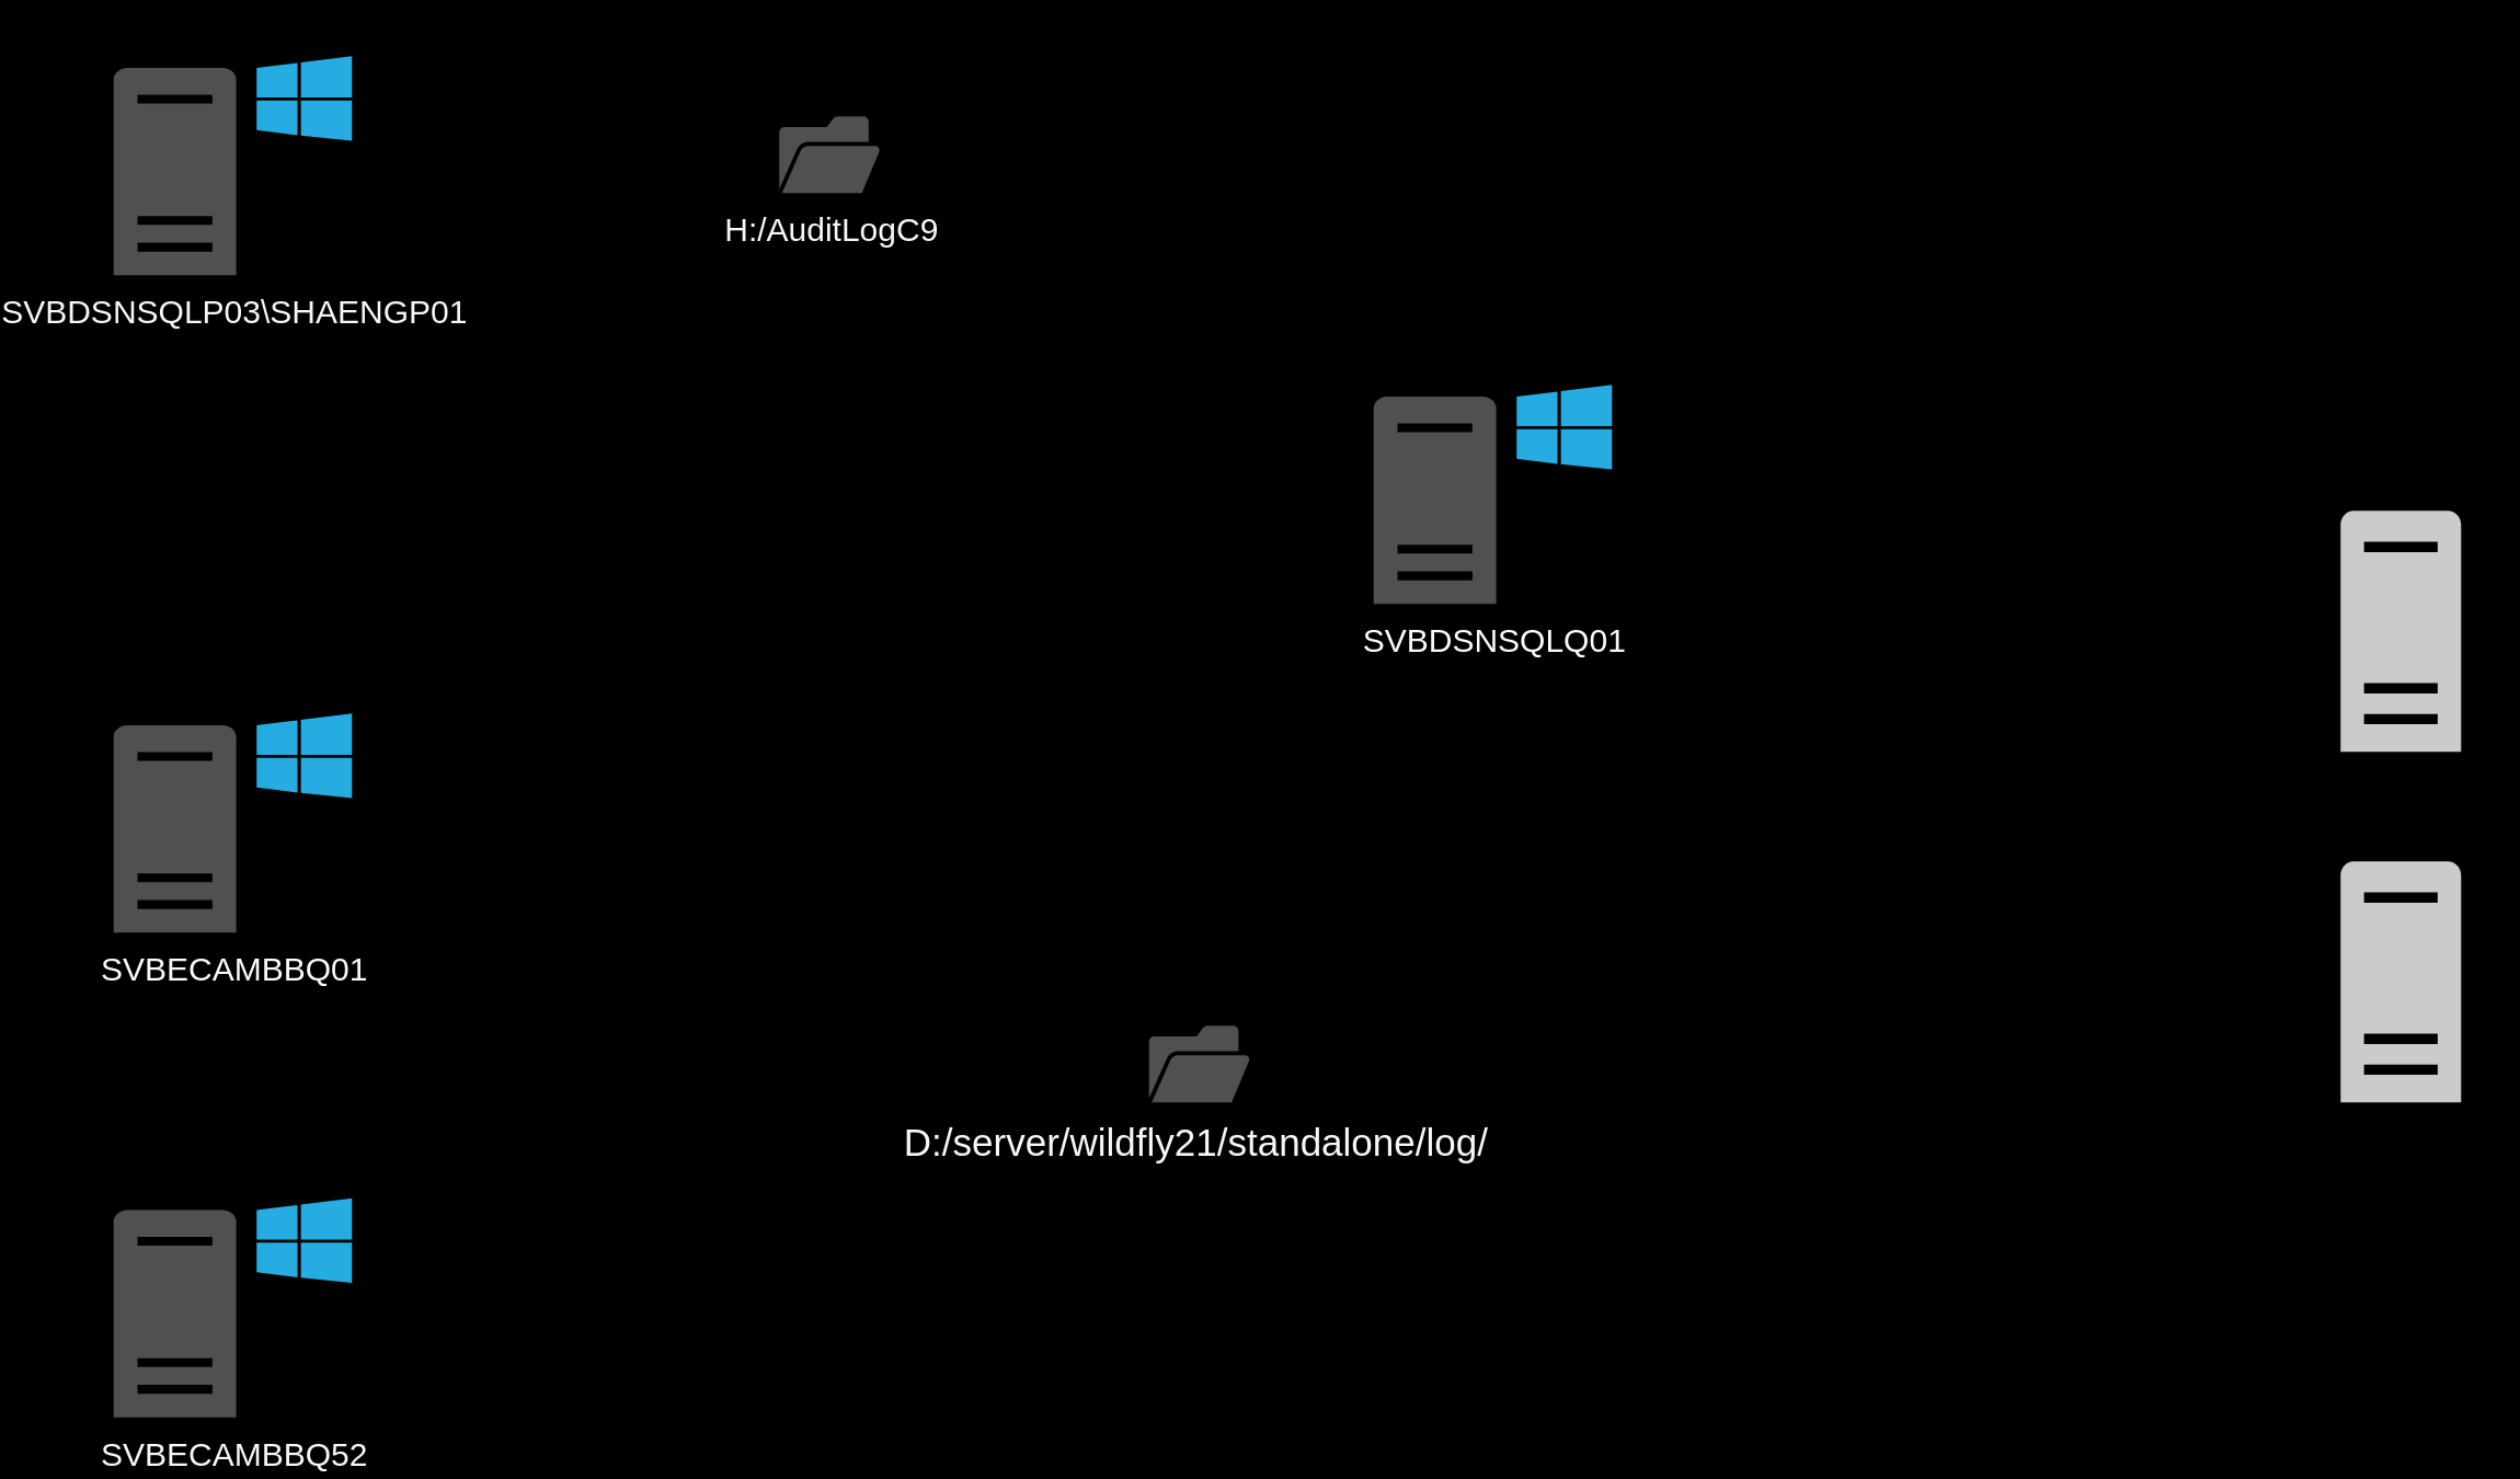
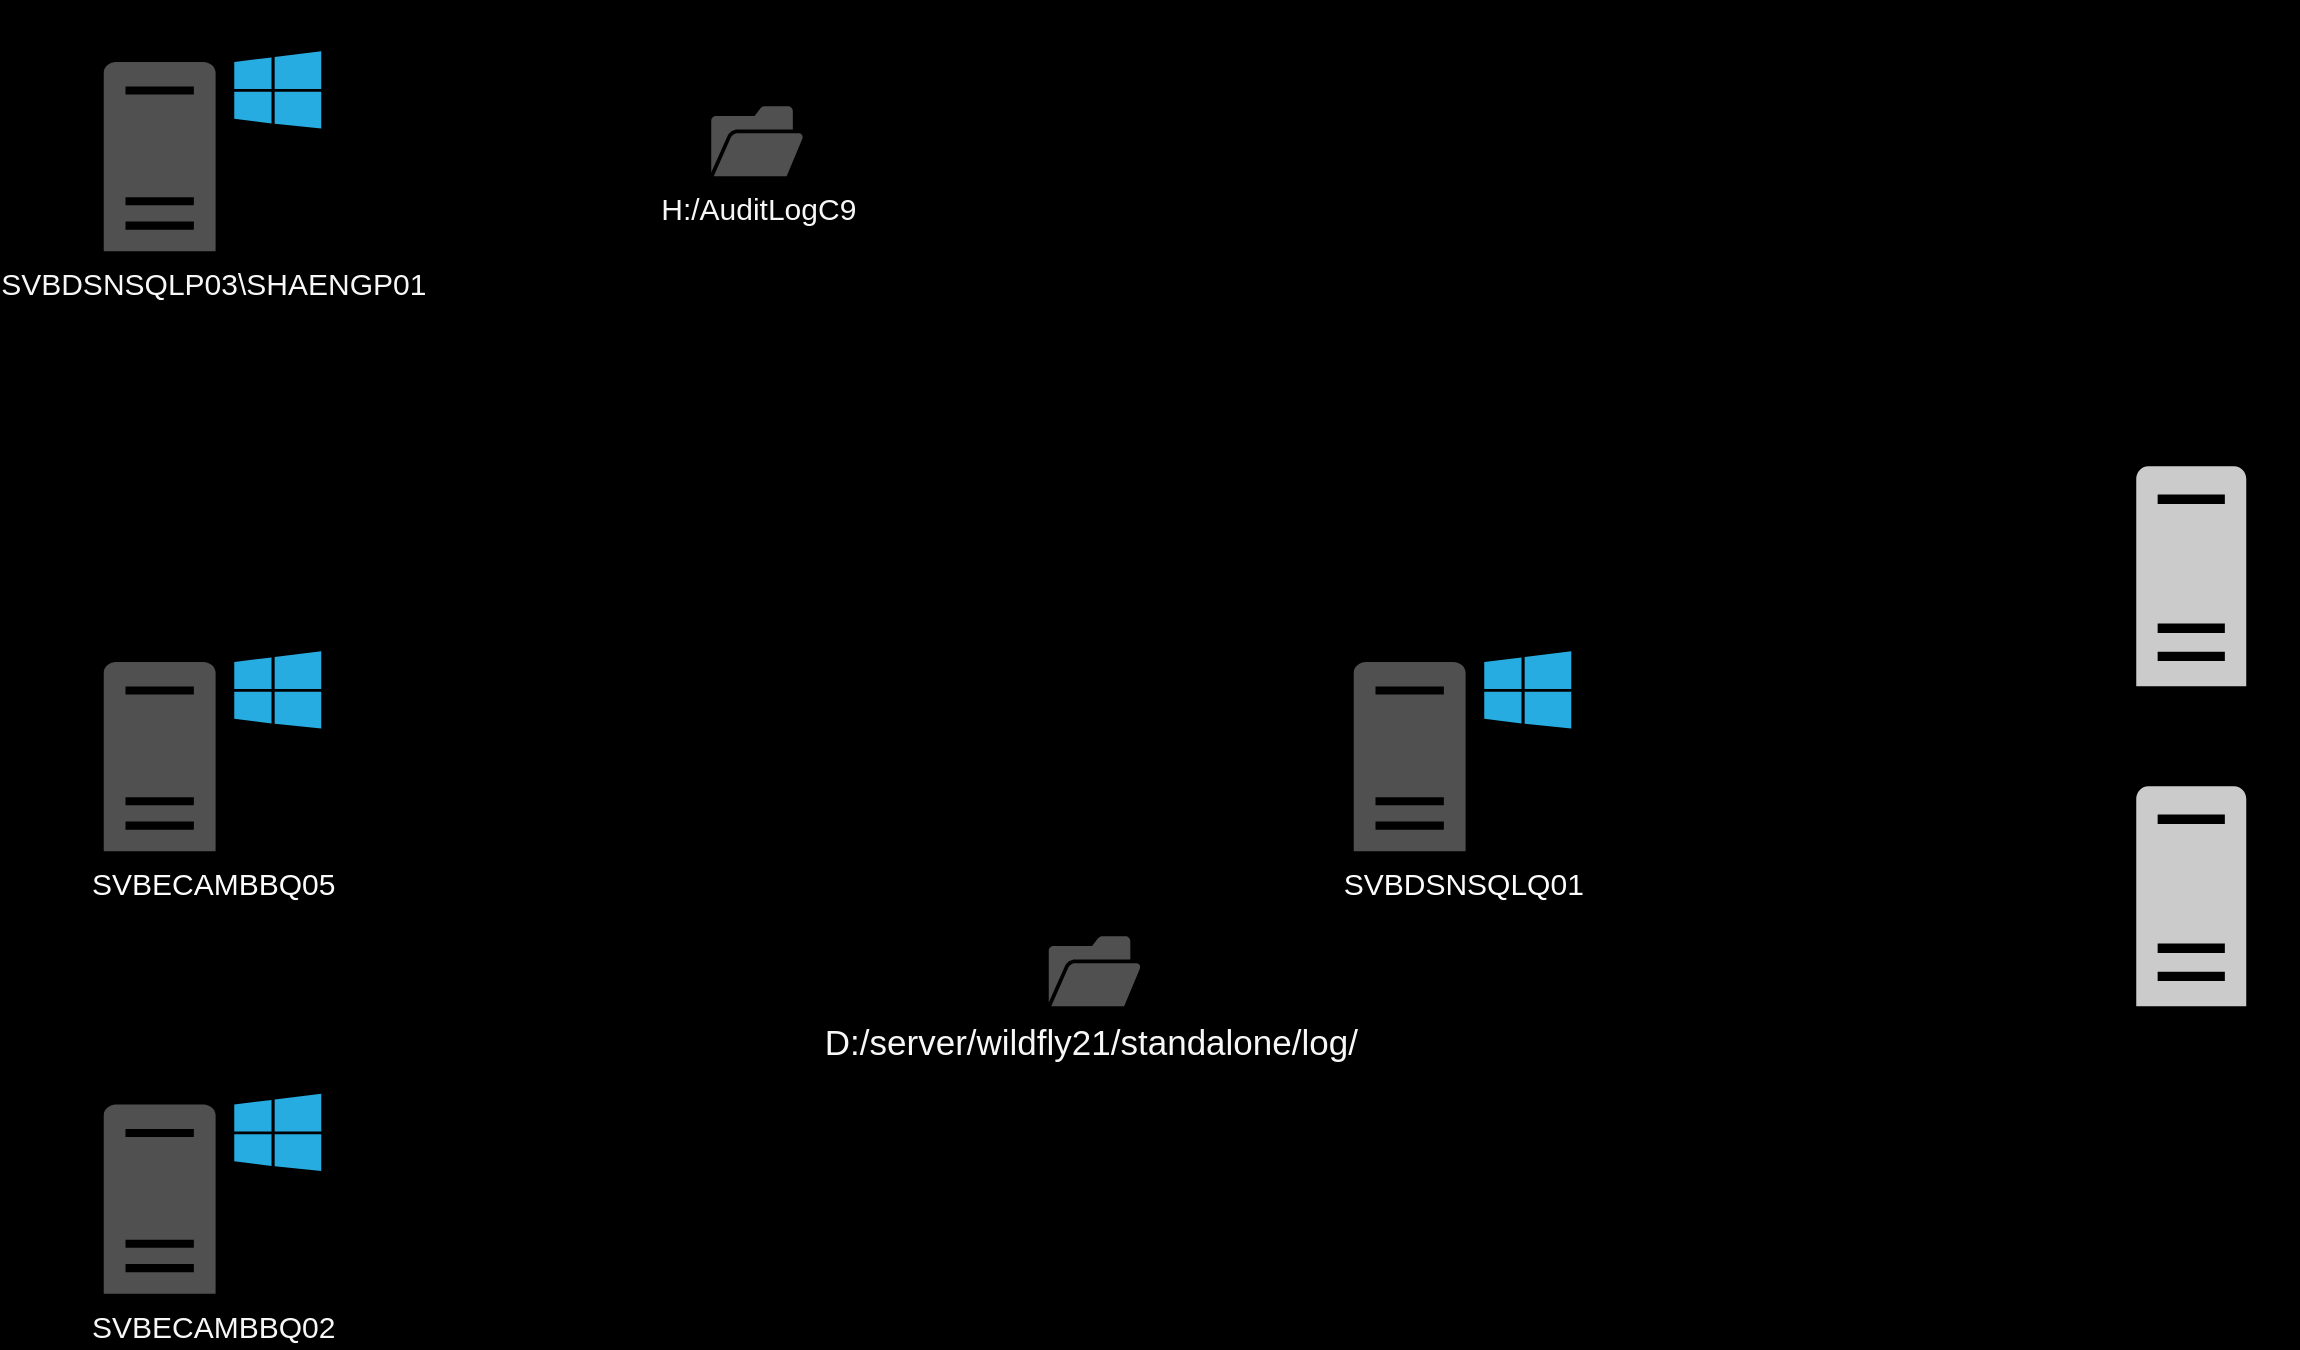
- <mxCell id="8" value="&lt;font color=&quot;#fcfcfc&quot;&gt;SVBDSNSQLQ01&lt;/font&gt;" style="sketch=0;pointerEvents=1;shadow=0;dashed=0;html=1;strokeColor=none;fillColor=#505050;labelPosition=center;verticalLabelPosition=bottom;verticalAlign=top;outlineConnect=0;align=center;shape=mxgraph.office.servers.windows_server;" vertex="1" parent="1"><mxGeometry x="480" y="140" width="87" height="80" as="geometry" /></mxCell>
+ <mxCell id="8" value="&lt;font color=&quot;#fcfcfc&quot;&gt;SVBDSNSQLQ01&lt;/font&gt;" style="sketch=0;pointerEvents=1;shadow=0;dashed=0;html=1;strokeColor=none;fillColor=#505050;labelPosition=center;verticalLabelPosition=bottom;verticalAlign=top;outlineConnect=0;align=center;shape=mxgraph.office.servers.windows_server;" vertex="1" parent="1"><mxGeometry x="520" y="260" width="87" height="80" as="geometry" /></mxCell>
- <mxCell id="5" value="&lt;font color=&quot;#fcfcfc&quot;&gt;SVBECAMBBQ01&lt;/font&gt;" style="sketch=0;pointerEvents=1;shadow=0;dashed=0;html=1;strokeColor=none;fillColor=#505050;labelPosition=center;verticalLabelPosition=bottom;verticalAlign=top;outlineConnect=0;align=center;shape=mxgraph.office.servers.windows_server;" vertex="1" parent="1"><mxGeometry x="20" y="260" width="87" height="80" as="geometry" /></mxCell>
+ <mxCell id="5" value="&lt;font color=&quot;#fcfcfc&quot;&gt;SVBECAMBBQ05&lt;/font&gt;" style="sketch=0;pointerEvents=1;shadow=0;dashed=0;html=1;strokeColor=none;fillColor=#505050;labelPosition=center;verticalLabelPosition=bottom;verticalAlign=top;outlineConnect=0;align=center;shape=mxgraph.office.servers.windows_server;" vertex="1" parent="1"><mxGeometry x="20" y="260" width="87" height="80" as="geometry" /></mxCell>
- <mxCell id="6" value="&lt;font color=&quot;#f7f7f7&quot;&gt;SVBECAMBBQ52&lt;/font&gt;" style="sketch=0;pointerEvents=1;shadow=0;dashed=0;html=1;strokeColor=none;fillColor=#505050;labelPosition=center;verticalLabelPosition=bottom;verticalAlign=top;outlineConnect=0;align=center;shape=mxgraph.office.servers.windows_server;" vertex="1" parent="1"><mxGeometry x="20" y="437" width="87" height="80" as="geometry" /></mxCell>
+ <mxCell id="6" value="&lt;font color=&quot;#f7f7f7&quot;&gt;SVBECAMBBQ02&lt;/font&gt;" style="sketch=0;pointerEvents=1;shadow=0;dashed=0;html=1;strokeColor=none;fillColor=#505050;labelPosition=center;verticalLabelPosition=bottom;verticalAlign=top;outlineConnect=0;align=center;shape=mxgraph.office.servers.windows_server;" vertex="1" parent="1"><mxGeometry x="20" y="437" width="87" height="80" as="geometry" /></mxCell>
